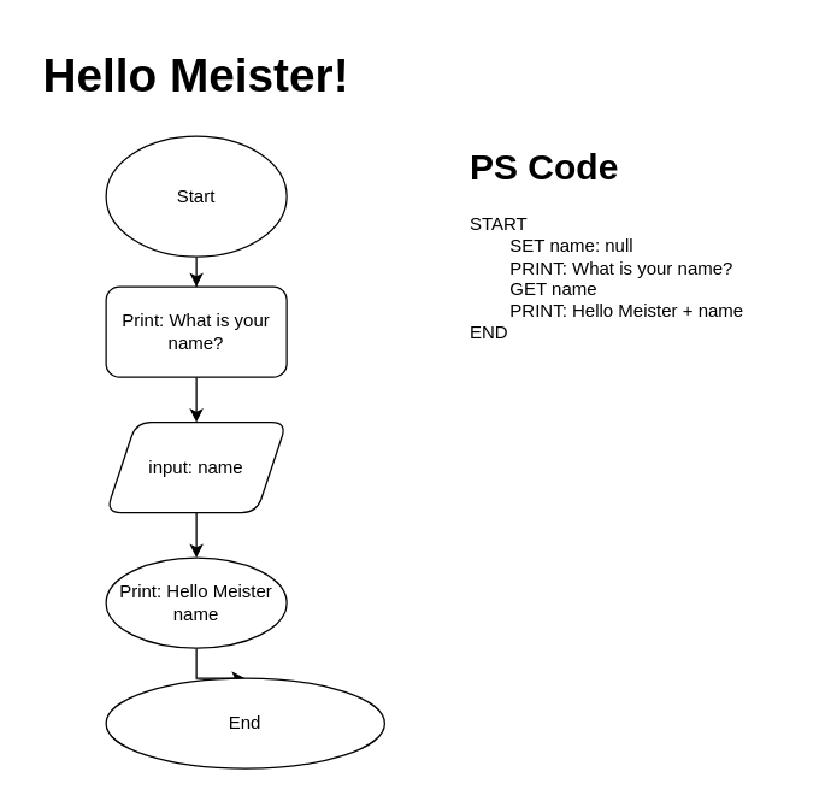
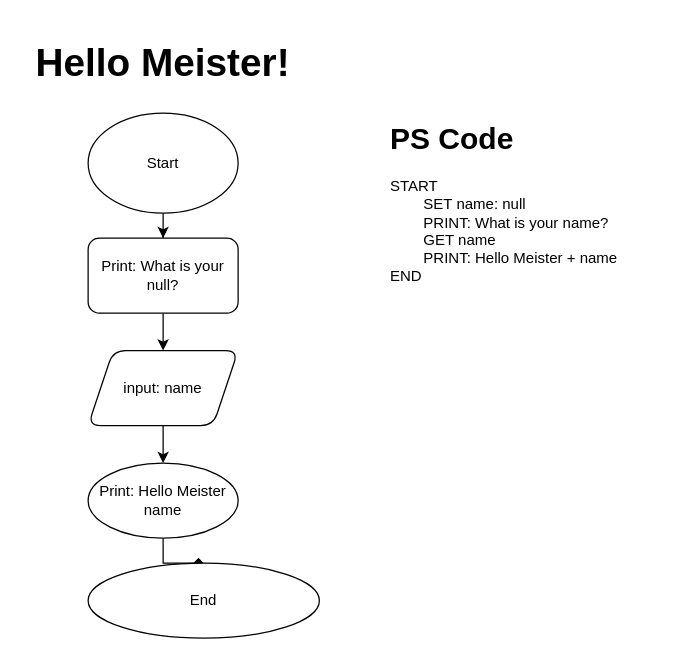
- <mxCell id="6" value="Print: What is your name?" style="rounded=1;whiteSpace=wrap;html=1;" vertex="1" parent="1"><mxGeometry x="70" y="190" width="120" height="60" as="geometry" /></mxCell>
+ <mxCell id="6" value="Print: What is your null?" style="rounded=1;whiteSpace=wrap;html=1;" vertex="1" parent="1"><mxGeometry x="70" y="190" width="120" height="60" as="geometry" /></mxCell>
- <mxCell id="9" value="" style="edgeStyle=orthogonalEdgeStyle;rounded=0;orthogonalLoop=1;jettySize=auto;html=1;" edge="1" parent="1" source="10" target="11"><mxGeometry relative="1" as="geometry" /></mxCell>
+ <mxCell id="9" value="" style="edgeStyle=orthogonalEdgeStyle;rounded=0;orthogonalLoop=1;jettySize=auto;html=1;endArrow=diamond;" edge="1" parent="1" source="10" target="11"><mxGeometry relative="1" as="geometry" /></mxCell>
